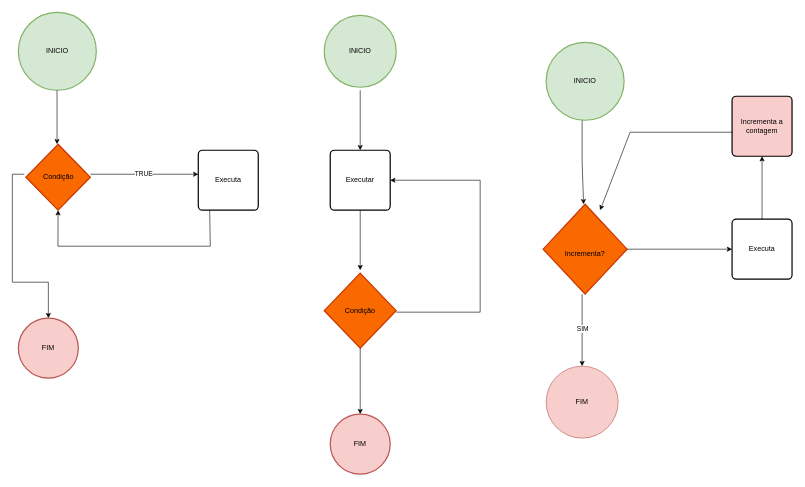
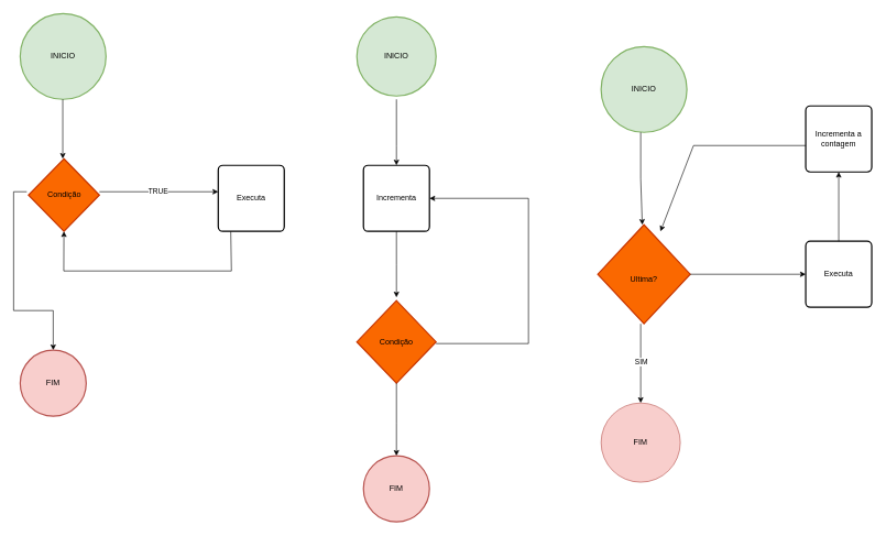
- <mxCell id="28" value="Incrementa a contagem" style="rounded=1;whiteSpace=wrap;html=1;absoluteArcSize=1;arcSize=14;strokeWidth=2;fillColor=#f8cecc;" vertex="1" parent="1"><mxGeometry x="1220" y="160" width="100" height="100" as="geometry" /></mxCell>
+ <mxCell id="28" value="Incrementa a contagem" style="rounded=1;whiteSpace=wrap;html=1;absoluteArcSize=1;arcSize=14;strokeWidth=2;" vertex="1" parent="1"><mxGeometry x="1220" y="160" width="100" height="100" as="geometry" /></mxCell>
- <mxCell id="13" value="Executar" style="rounded=1;whiteSpace=wrap;html=1;absoluteArcSize=1;arcSize=14;strokeWidth=2;" vertex="1" parent="1"><mxGeometry x="550" y="250" width="100" height="100" as="geometry" /></mxCell>
+ <mxCell id="13" value="Incrementa" style="rounded=1;whiteSpace=wrap;html=1;absoluteArcSize=1;arcSize=14;strokeWidth=2;" vertex="1" parent="1"><mxGeometry x="550" y="250" width="100" height="100" as="geometry" /></mxCell>
- <mxCell id="21" value="&lt;br&gt;Incrementa?" style="strokeWidth=2;html=1;shape=mxgraph.flowchart.decision;whiteSpace=wrap;fillColor=#fa6800;fontColor=#000000;strokeColor=#C73500;" vertex="1" parent="1"><mxGeometry x="905" y="340" width="140" height="150" as="geometry" /></mxCell>
+ <mxCell id="21" value="&lt;br&gt;Ultima?" style="strokeWidth=2;html=1;shape=mxgraph.flowchart.decision;whiteSpace=wrap;fillColor=#fa6800;fontColor=#000000;strokeColor=#C73500;" vertex="1" parent="1"><mxGeometry x="905" y="340" width="140" height="150" as="geometry" /></mxCell>
